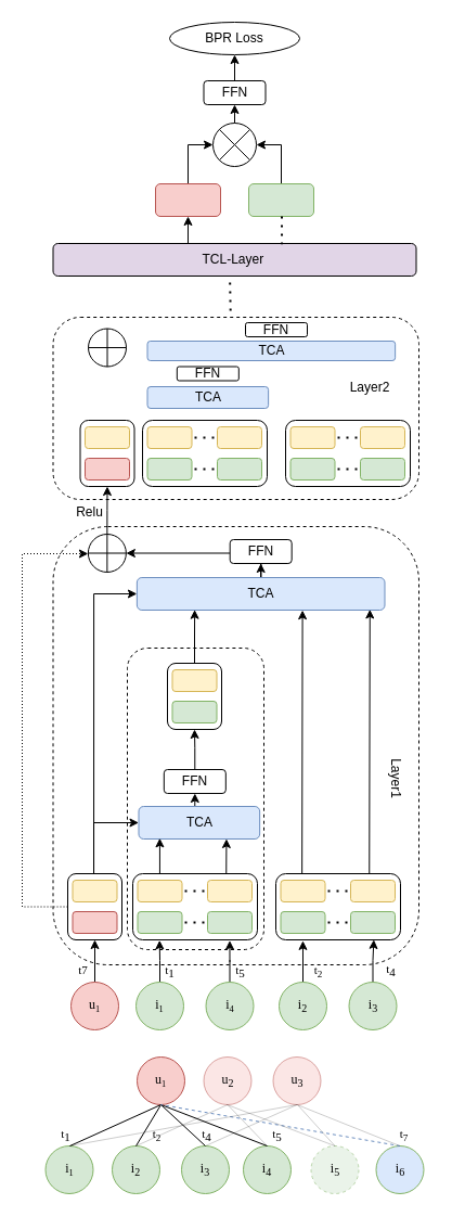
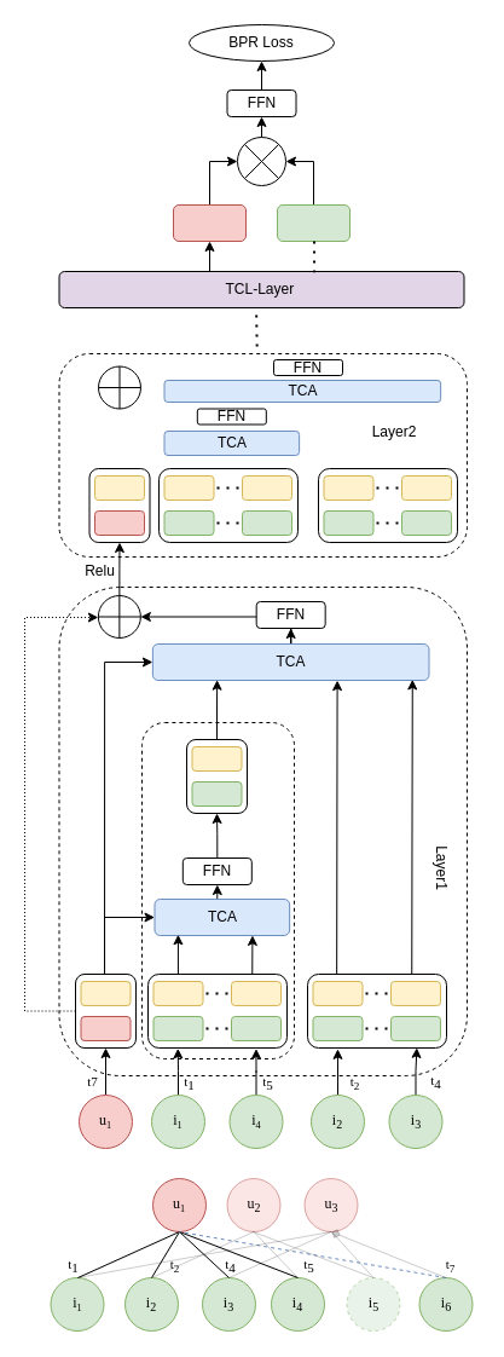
- <mxCell id="58" value="Layer2" style="text;html=1;strokeColor=none;fillColor=none;align=center;verticalAlign=middle;whiteSpace=wrap;rounded=0;" vertex="1" parent="1"><mxGeometry x="310.5" y="342" width="60" height="30" as="geometry" /></mxCell>
+ <mxCell id="58" value="Layer2" style="text;html=1;strokeColor=none;fillColor=none;align=center;verticalAlign=middle;whiteSpace=wrap;rounded=0;" vertex="1" parent="1"><mxGeometry x="295.5" y="342" width="60" height="30" as="geometry" /></mxCell>
- <mxCell id="97" value="" style="endArrow=none;html=1;rounded=0;opacity=20;entryX=0.5;entryY=1;entryDx=0;entryDy=0;exitX=0.5;exitY=0;exitDx=0;exitDy=0;" edge="1" parent="1" source="63" target="62"><mxGeometry width="50" height="50" relative="1" as="geometry"><mxPoint x="390.5" y="1061" as="sourcePoint" /><mxPoint x="290.5" y="1023" as="targetPoint" /></mxGeometry></mxCell>
+ <mxCell id="97" value="" style="endArrow=diamond;html=1;rounded=0;opacity=20;entryX=0.5;entryY=1;entryDx=0;entryDy=0;exitX=0.5;exitY=0;exitDx=0;exitDy=0;" edge="1" parent="1" source="63" target="62"><mxGeometry width="50" height="50" relative="1" as="geometry"><mxPoint x="390.5" y="1061" as="sourcePoint" /><mxPoint x="290.5" y="1023" as="targetPoint" /></mxGeometry></mxCell>
- <mxCell id="63" value="i&lt;sub&gt;6&lt;/sub&gt;" style="ellipse;whiteSpace=wrap;html=1;aspect=fixed;fontFamily=Times New Roman;fillColor=#dae8fc;strokeColor=#82b366;" vertex="1" parent="1"><mxGeometry x="346.5" y="1056" width="44" height="44" as="geometry" /></mxCell>
+ <mxCell id="63" value="i&lt;sub&gt;6&lt;/sub&gt;" style="ellipse;whiteSpace=wrap;html=1;aspect=fixed;fontFamily=Times New Roman;fillColor=#d5e8d4;strokeColor=#82b366;" vertex="1" parent="1"><mxGeometry x="346.5" y="1056" width="44" height="44" as="geometry" /></mxCell>
